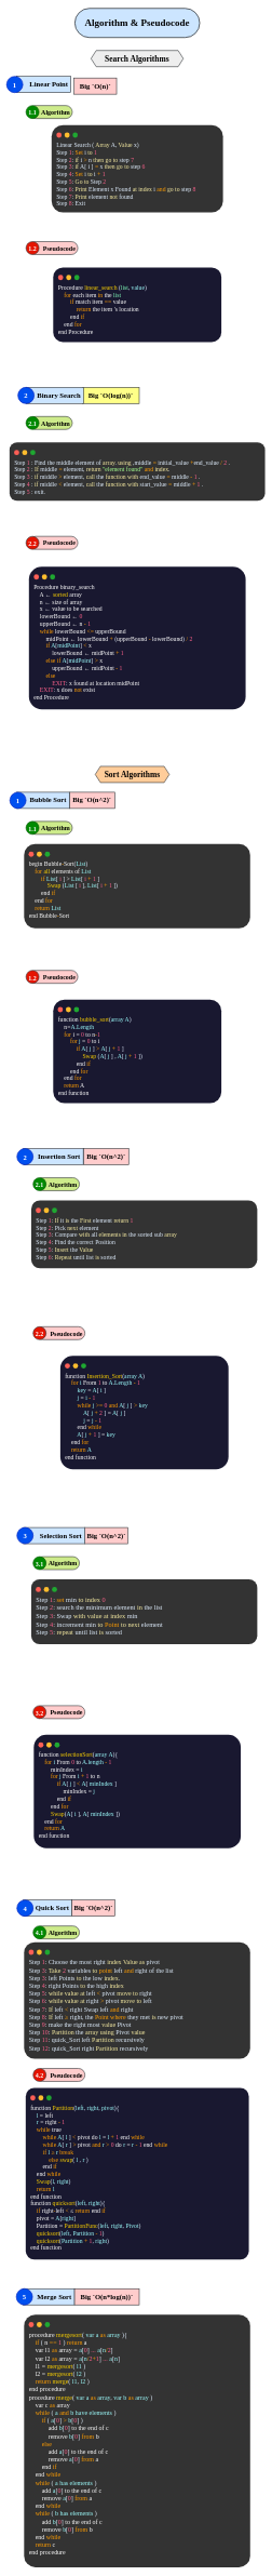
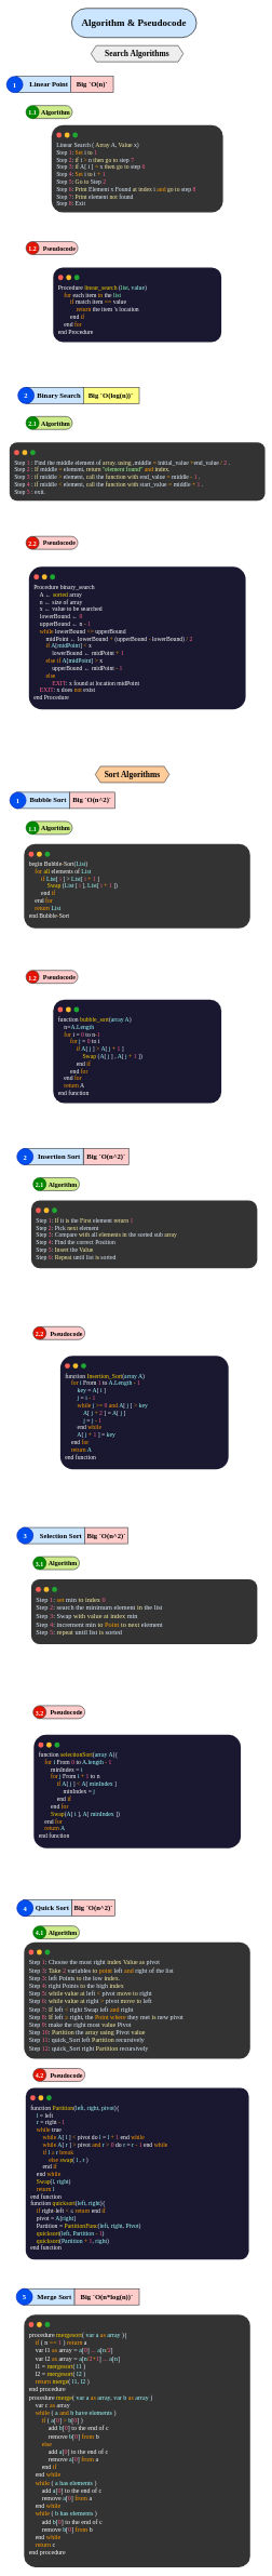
- <mxCell id="4" value="Algorithm &amp;amp; Pseudocode" style="rounded=1;whiteSpace=wrap;html=1;hachureGap=4;fontFamily=Dune Rise;strokeWidth=2;fillColor=#cce5ff;strokeColor=default;fontSize=30;fontStyle=1;labelBorderColor=none;textShadow=0;labelBackgroundColor=none;verticalAlign=middle;spacingBottom=0;fillStyle=solid;arcSize=50;" parent="1" vertex="1"><mxGeometry x="231" y="20" width="386" height="90" as="geometry" /></mxCell>
+ <mxCell id="4" value="Algorithm &amp;amp; Pseudocode" style="rounded=1;whiteSpace=wrap;html=1;hachureGap=4;fontFamily=Dune Rise;strokeWidth=2;fillColor=#cce5ff;strokeColor=default;fontSize=30;fontStyle=1;labelBorderColor=none;textShadow=0;labelBackgroundColor=none;verticalAlign=middle;spacingBottom=0;fillStyle=solid;arcSize=50;" parent="1" vertex="1"><mxGeometry x="221" y="20" width="386" height="90" as="geometry" /></mxCell>
- <mxCell id="5" value="Search Algorithms" style="shape=hexagon;perimeter=hexagonPerimeter2;whiteSpace=wrap;fixedSize=1;size=16;fillColor=#eeeeee;strokeColor=#36393d;fontFamily=Mina;fontSize=25;strokeWidth=2;align=center;spacingLeft=0;spacingBottom=0;fillStyle=hachure;fontStyle=1;hachureGap=4;verticalAlign=middle;" parent="1" vertex="1"><mxGeometry x="281" y="150" width="285.26" height="50" as="geometry" /></mxCell>
+ <mxCell id="5" value="Search Algorithms" style="shape=hexagon;perimeter=hexagonPerimeter2;whiteSpace=wrap;fixedSize=1;size=16;fillColor=#eeeeee;strokeColor=#36393d;fontFamily=Mina;fontSize=25;strokeWidth=2;align=center;spacingLeft=0;spacingBottom=0;fillStyle=hachure;fontStyle=1;hachureGap=4;verticalAlign=middle;" parent="1" vertex="1"><mxGeometry x="281" y="135" width="285.26" height="50" as="geometry" /></mxCell>
- <mxCell id="3" value="Big `O(n)`" style="rounded=1;whiteSpace=wrap;html=1;strokeWidth=2;fillColor=#ffcccc;strokeColor=#36393d;arcSize=0;fontFamily=Mina;fontStyle=1;fontSize=22;align=center;spacingLeft=0;" vertex="1" parent="1"><mxGeometry x="228.57" y="235" width="131.43" height="50" as="geometry" /></mxCell>
+ <mxCell id="3" value="Big `O(n)`" style="rounded=1;whiteSpace=wrap;html=1;strokeWidth=2;fillColor=#ffcccc;strokeColor=#36393d;arcSize=0;fontFamily=Mina;fontStyle=1;fontSize=22;align=center;spacingLeft=0;" vertex="1" parent="1"><mxGeometry x="218.57" y="230" width="131.43" height="50" as="geometry" /></mxCell>
